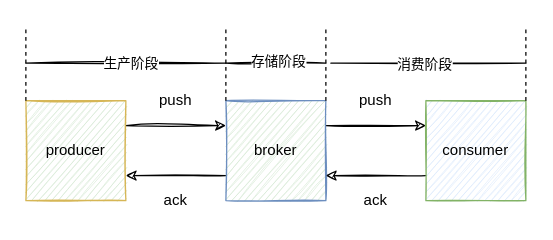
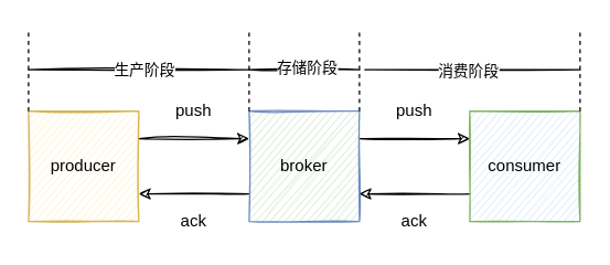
- <mxCell id="3" value="producer" style="whiteSpace=wrap;html=1;aspect=fixed;sketch=1;fillColor=#d5e8d4;strokeColor=#d6b656;" vertex="1" parent="1"><mxGeometry x="20" y="80" width="80" height="80" as="geometry" /></mxCell>
+ <mxCell id="3" value="producer" style="whiteSpace=wrap;html=1;aspect=fixed;sketch=1;fillColor=#fff2cc;strokeColor=#d6b656;" vertex="1" parent="1"><mxGeometry x="20" y="80" width="80" height="80" as="geometry" /></mxCell>
